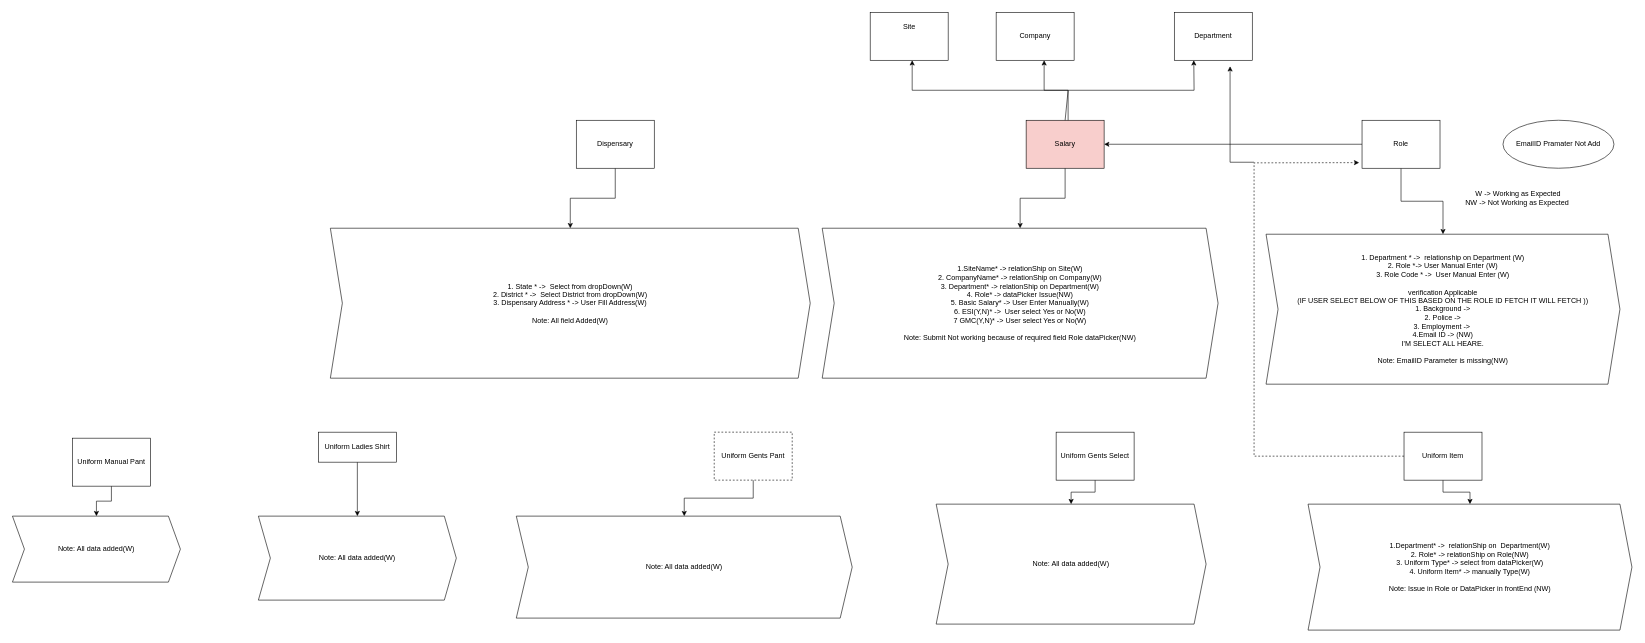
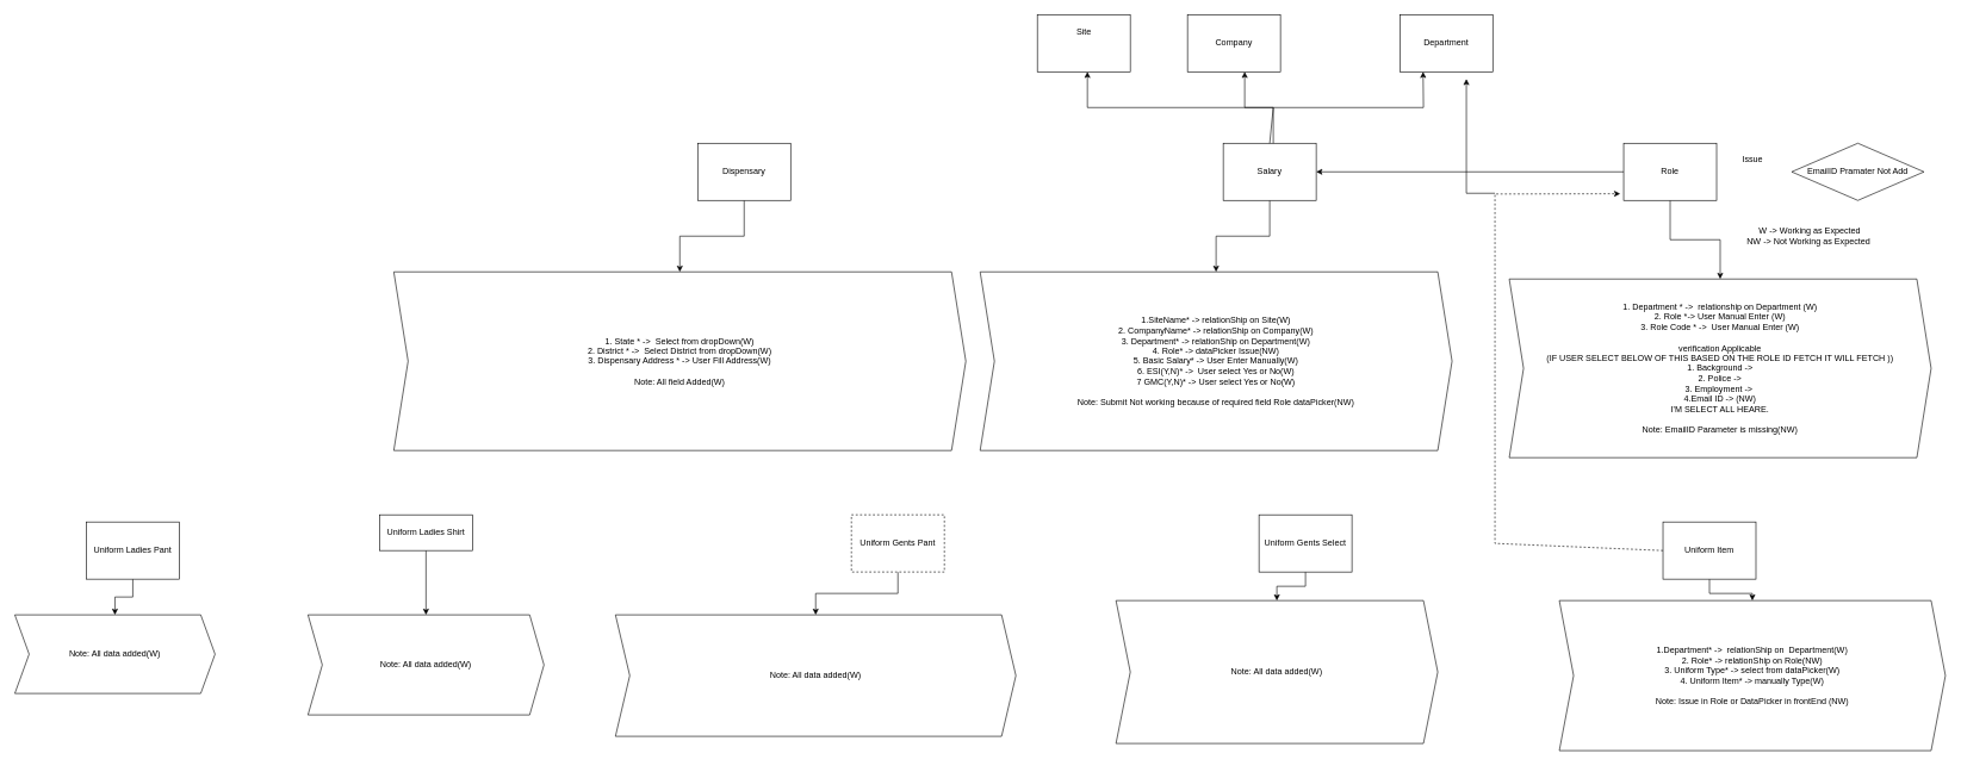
+ <mxCell id="12" value="Issue" style="text;html=1;align=center;verticalAlign=middle;resizable=0;points=[];autosize=1;strokeColor=none;fillColor=none;" parent="1" vertex="1"><mxGeometry x="2425" y="208" width="50" height="30" as="geometry" /></mxCell>
- <mxCell id="20" value="Dispensary" style="rounded=0;whiteSpace=wrap;html=1;" parent="1" vertex="1"><mxGeometry x="960" y="200" width="130" height="80" as="geometry" /></mxCell>
+ <mxCell id="20" value="Dispensary" style="rounded=0;whiteSpace=wrap;html=1;" parent="1" vertex="1"><mxGeometry x="975" y="200" width="130" height="80" as="geometry" /></mxCell>
- <mxCell id="14" value="Salary" style="rounded=0;whiteSpace=wrap;html=1;fillColor=#f8cecc;" parent="1" vertex="1"><mxGeometry x="1710" y="200" width="130" height="80" as="geometry" /></mxCell>
+ <mxCell id="14" value="Salary" style="rounded=0;whiteSpace=wrap;html=1;" parent="1" vertex="1"><mxGeometry x="1710" y="200" width="130" height="80" as="geometry" /></mxCell>
- <mxCell id="11" value="EmailID Pramater Not Add" style="ellipse;whiteSpace=wrap;html=1;rounded=0;" parent="1" vertex="1"><mxGeometry x="2505" y="200" width="185" height="80" as="geometry" /></mxCell>
+ <mxCell id="11" value="EmailID Pramater Not Add" style="rhombus;whiteSpace=wrap;html=1;" parent="1" vertex="1"><mxGeometry x="2505" y="200" width="185" height="80" as="geometry" /></mxCell>
- <mxCell id="23" value="Uniform Item" style="rounded=0;whiteSpace=wrap;html=1;" parent="1" vertex="1"><mxGeometry x="2340" y="720" width="130" height="80" as="geometry" /></mxCell>
+ <mxCell id="23" value="Uniform Item" style="rounded=0;whiteSpace=wrap;html=1;" parent="1" vertex="1"><mxGeometry x="2325" y="730" width="130" height="80" as="geometry" /></mxCell>
- <mxCell id="37" value="Uniform Manual Pant" style="rounded=0;whiteSpace=wrap;html=1;" parent="1" vertex="1"><mxGeometry x="120" y="730" width="130" height="80" as="geometry" /></mxCell>
+ <mxCell id="37" value="Uniform Ladies Pant" style="rounded=0;whiteSpace=wrap;html=1;" parent="1" vertex="1"><mxGeometry x="120" y="730" width="130" height="80" as="geometry" /></mxCell>
